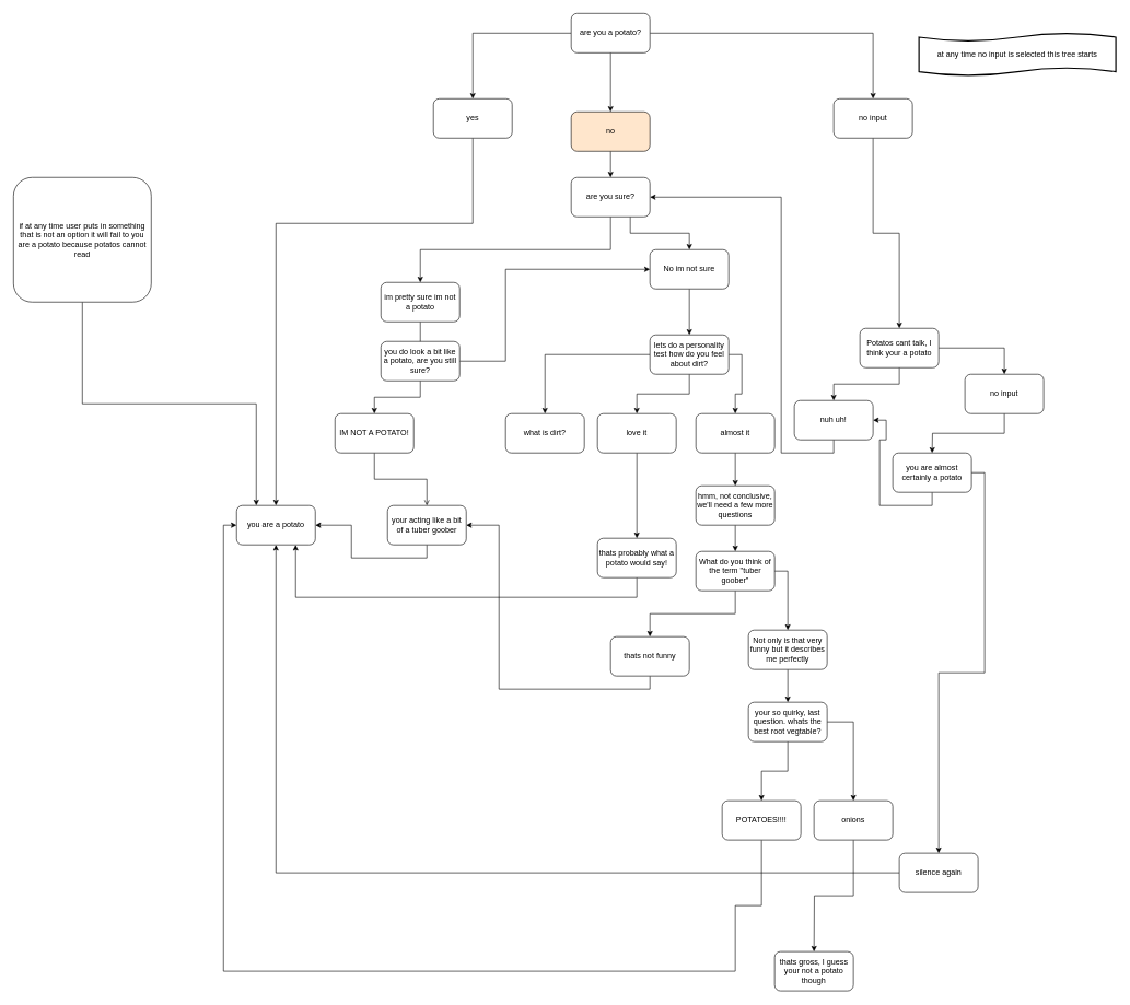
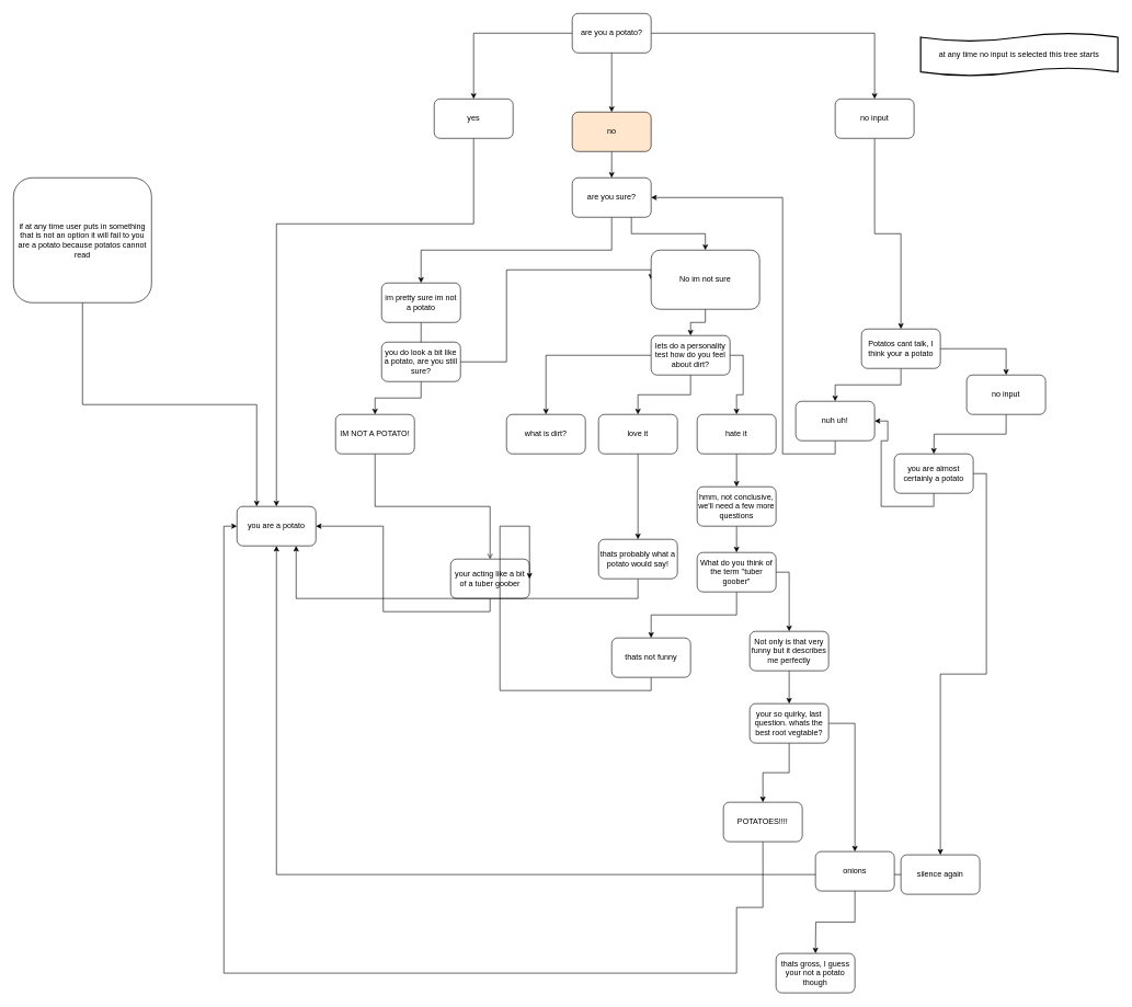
- <mxCell id="37" value="No im not sure" style="rounded=1;whiteSpace=wrap;html=1;" parent="1" vertex="1"><mxGeometry x="990" y="380" width="120" height="60" as="geometry" /></mxCell>
+ <mxCell id="37" value="No im not sure" style="rounded=1;whiteSpace=wrap;html=1;" parent="1" vertex="1"><mxGeometry x="990" y="380" width="165" height="90" as="geometry" /></mxCell>
- <mxCell id="45" value="almost it" style="rounded=1;whiteSpace=wrap;html=1;" parent="1" vertex="1"><mxGeometry x="1060" y="630" width="120" height="60" as="geometry" /></mxCell>
+ <mxCell id="45" value="hate it" style="rounded=1;whiteSpace=wrap;html=1;" parent="1" vertex="1"><mxGeometry x="1060" y="630" width="120" height="60" as="geometry" /></mxCell>
- <mxCell id="23" value="your acting like a bit of a tuber goober" style="rounded=1;whiteSpace=wrap;html=1;" parent="1" vertex="1"><mxGeometry x="590" y="770" width="120" height="60" as="geometry" /></mxCell>
+ <mxCell id="23" value="your acting like a bit of a tuber goober" style="rounded=1;whiteSpace=wrap;html=1;" parent="1" vertex="1"><mxGeometry x="685" y="850" width="120" height="60" as="geometry" /></mxCell>
- <mxCell id="66" value="onions" style="rounded=1;whiteSpace=wrap;html=1;" parent="1" vertex="1"><mxGeometry x="1240" y="1220" width="120" height="60" as="geometry" /></mxCell>
+ <mxCell id="66" value="onions" style="rounded=1;whiteSpace=wrap;html=1;" parent="1" vertex="1"><mxGeometry x="1240" y="1295" width="120" height="60" as="geometry" /></mxCell>
